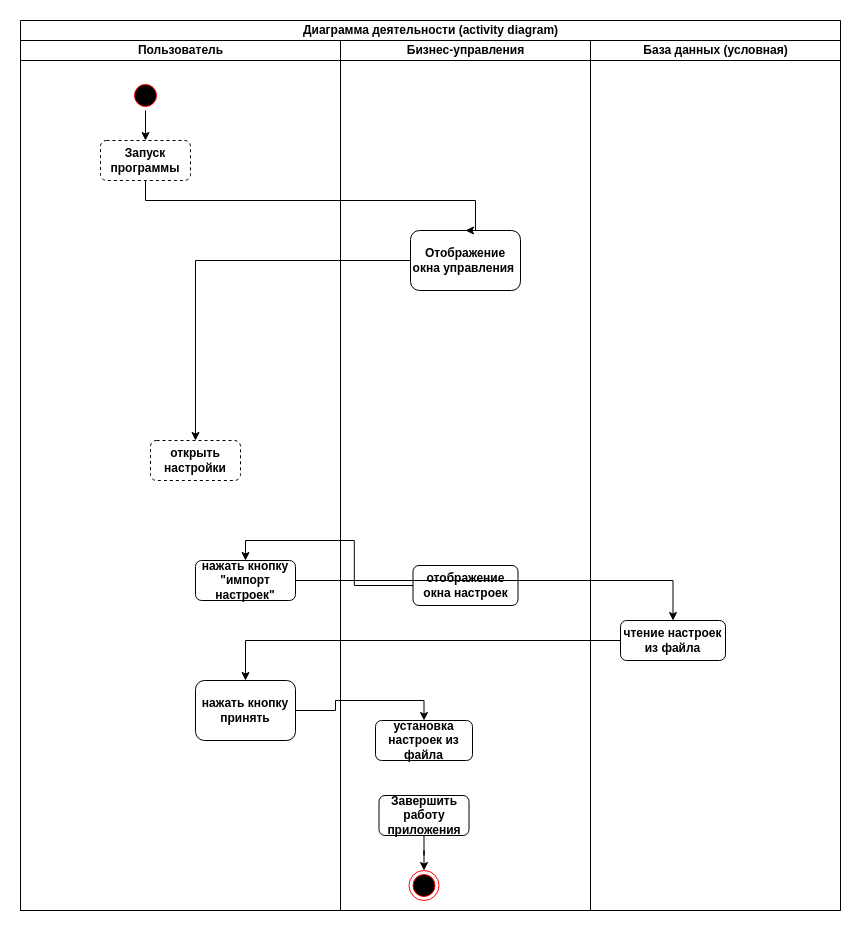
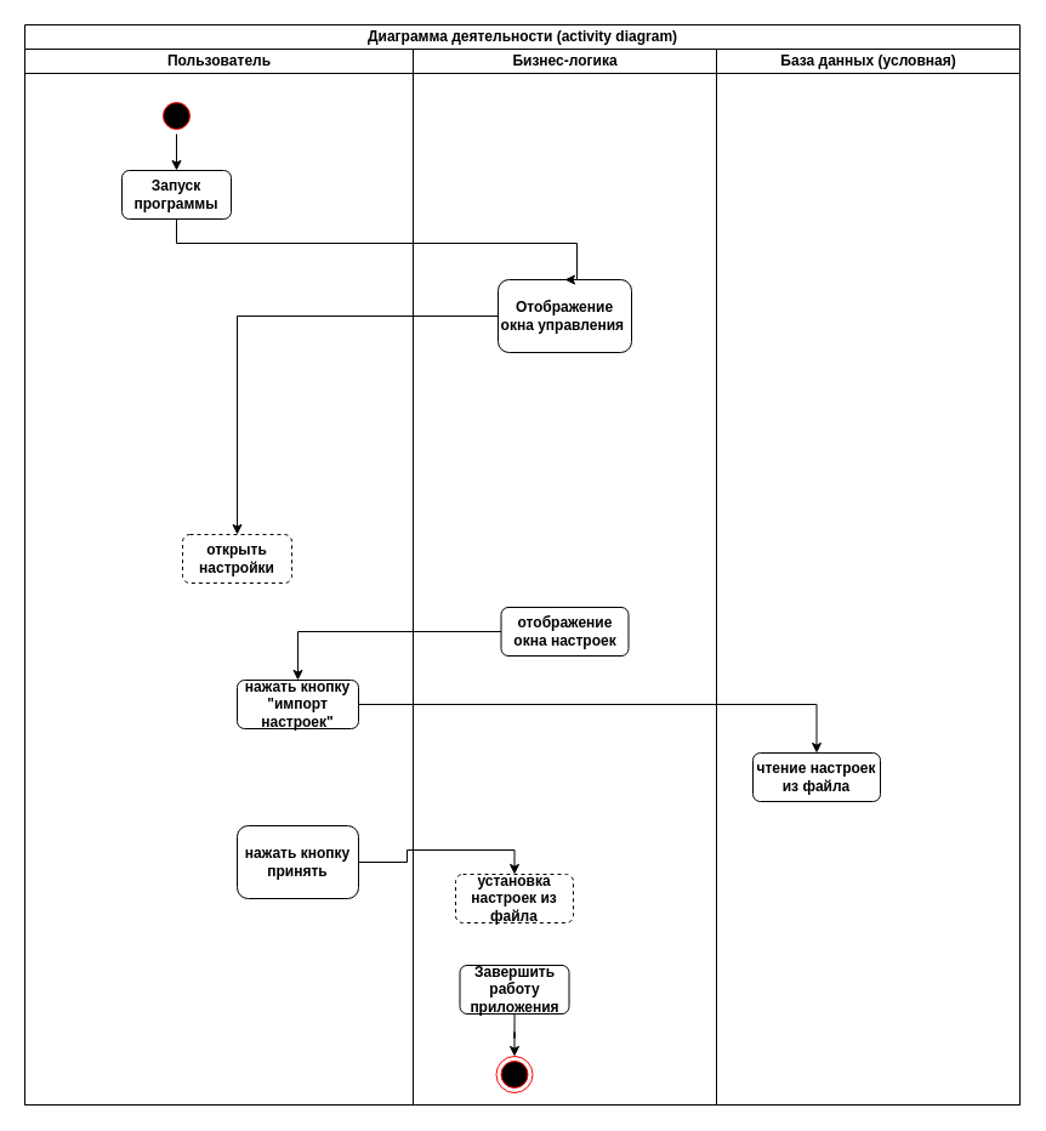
- <mxCell id="10" value="Бизнес-управления" style="swimlane;html=1;startSize=20;" parent="2" vertex="1"><mxGeometry x="320" y="20" width="250" height="870" as="geometry" /></mxCell>
+ <mxCell id="10" value="Бизнес-логика" style="swimlane;html=1;startSize=20;" parent="2" vertex="1"><mxGeometry x="320" y="20" width="250" height="870" as="geometry" /></mxCell>
- <mxCell id="6" value="&lt;b&gt;Запуск программы&lt;/b&gt;" style="rounded=1;whiteSpace=wrap;html=1;dashed=1;" parent="3" vertex="1"><mxGeometry x="80" y="100" width="90" height="40" as="geometry" /></mxCell>
+ <mxCell id="6" value="&lt;b&gt;Запуск программы&lt;/b&gt;" style="rounded=1;whiteSpace=wrap;html=1;" parent="3" vertex="1"><mxGeometry x="80" y="100" width="90" height="40" as="geometry" /></mxCell>
- <mxCell id="12" value="&lt;b&gt;отображение окна настроек&lt;/b&gt;" style="rounded=1;whiteSpace=wrap;html=1;" parent="10" vertex="1"><mxGeometry x="72.5" y="525" width="105" height="40" as="geometry" /></mxCell>
+ <mxCell id="12" value="&lt;b&gt;отображение окна настроек&lt;/b&gt;" style="rounded=1;whiteSpace=wrap;html=1;" parent="10" vertex="1"><mxGeometry x="72.5" y="460" width="105" height="40" as="geometry" /></mxCell>
- <mxCell id="23" style="edgeStyle=orthogonalEdgeStyle;rounded=0;orthogonalLoop=1;jettySize=auto;html=1;entryX=0.5;entryY=0;entryDx=0;entryDy=0;" parent="2" source="18" target="9" edge="1"><mxGeometry relative="1" as="geometry" /></mxCell>
- <mxCell id="16" value="&lt;b&gt;установка настроек из файла&lt;/b&gt;" style="rounded=1;whiteSpace=wrap;html=1;" parent="10" vertex="1"><mxGeometry x="35" y="680" width="97" height="40" as="geometry" /></mxCell>
+ <mxCell id="16" value="&lt;b&gt;установка настроек из файла&lt;/b&gt;" style="rounded=1;whiteSpace=wrap;html=1;dashed=1;" parent="10" vertex="1"><mxGeometry x="35" y="680" width="97" height="40" as="geometry" /></mxCell>
